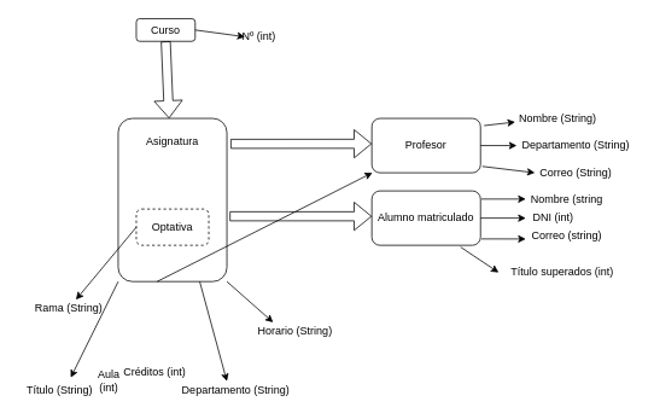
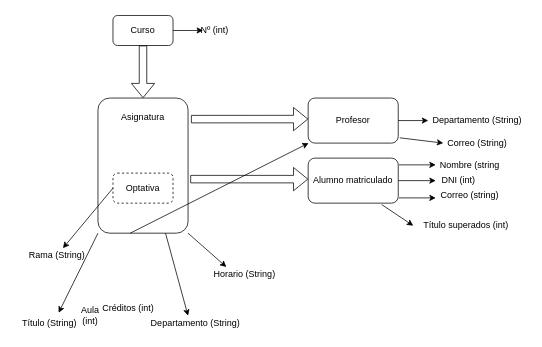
- <mxCell id="2" value="Curso" style="rounded=1;whiteSpace=wrap;html=1;" parent="1" vertex="1"><mxGeometry x="150" y="20" width="65" height="25" as="geometry" /></mxCell>
+ <mxCell id="2" value="Curso" style="rounded=1;whiteSpace=wrap;html=1;" parent="1" vertex="1"><mxGeometry x="150" y="20" width="80" height="40" as="geometry" /></mxCell>
- <mxCell id="22" value="Nombre (String)" style="text;html=1;align=center;verticalAlign=middle;resizable=0;points=[];autosize=1;strokeColor=none;" parent="1" vertex="1"><mxGeometry x="565" y="120" width="100" height="20" as="geometry" /></mxCell>
- <mxCell id="21" value="" style="endArrow=classic;html=1;exitX=1.033;exitY=0.133;exitDx=0;exitDy=0;entryX=0.033;entryY=0.7;entryDx=0;entryDy=0;entryPerimeter=0;exitPerimeter=0;" parent="1" source="20" target="22" edge="1"><mxGeometry width="50" height="50" relative="1" as="geometry"><mxPoint x="430" y="390" as="sourcePoint" /><mxPoint x="590" y="145" as="targetPoint" /></mxGeometry></mxCell>
